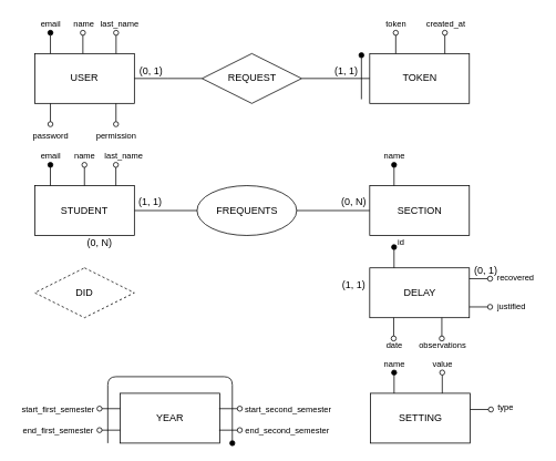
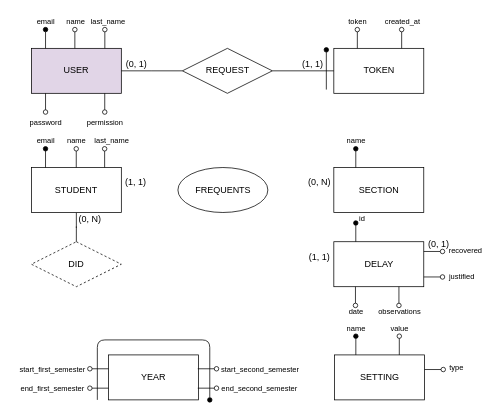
- <mxCell id="2" value="USER" style="rounded=0;whiteSpace=wrap;html=1;" vertex="1" parent="1"><mxGeometry x="41" y="64" width="120" height="60" as="geometry" /></mxCell>
+ <mxCell id="2" value="USER" style="rounded=0;whiteSpace=wrap;html=1;fillColor=#e1d5e7;" vertex="1" parent="1"><mxGeometry x="41" y="64" width="120" height="60" as="geometry" /></mxCell>
- <mxCell id="13" style="edgeStyle=orthogonalEdgeStyle;rounded=0;orthogonalLoop=1;jettySize=auto;html=1;exitX=1;exitY=0.5;exitDx=0;exitDy=0;entryX=0;entryY=0.5;entryDx=0;entryDy=0;endArrow=none;endFill=0;" edge="1" parent="1" source="15" target="26"><mxGeometry relative="1" as="geometry" /></mxCell>
- <mxCell id="25" style="edgeStyle=orthogonalEdgeStyle;rounded=0;orthogonalLoop=1;jettySize=auto;html=1;exitX=1;exitY=0.5;exitDx=0;exitDy=0;entryX=0;entryY=0.5;entryDx=0;entryDy=0;endArrow=none;endFill=0;" edge="1" parent="1" source="26" target="22"><mxGeometry relative="1" as="geometry" /></mxCell>
+ <mxCell id="14" style="edgeStyle=orthogonalEdgeStyle;rounded=0;orthogonalLoop=1;jettySize=auto;html=1;exitX=0.5;exitY=1;exitDx=0;exitDy=0;endArrow=none;endFill=0;" edge="1" parent="1" source="15" target="41"><mxGeometry relative="1" as="geometry" /></mxCell>
